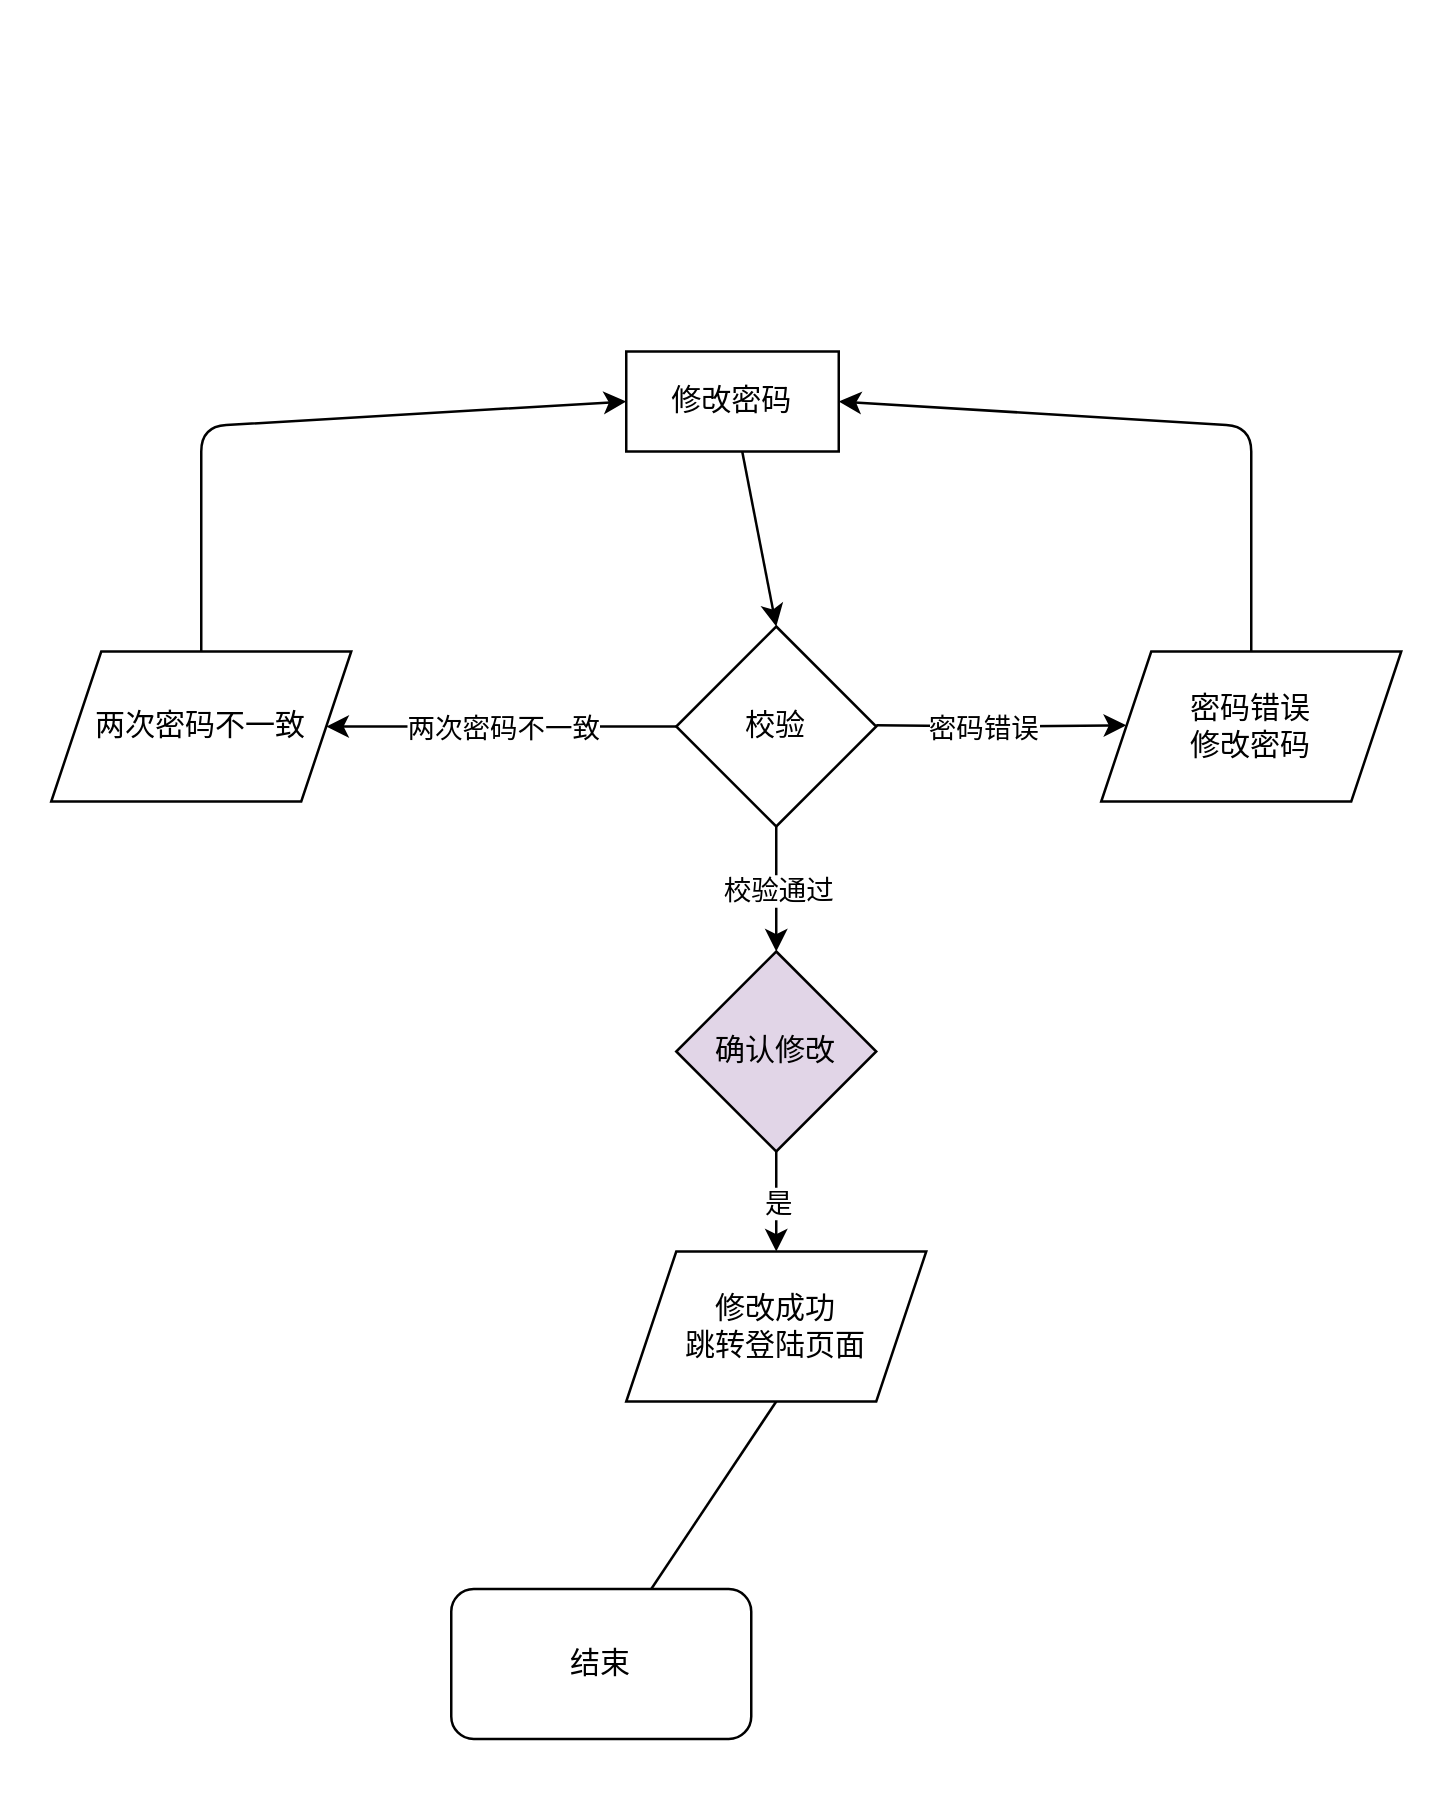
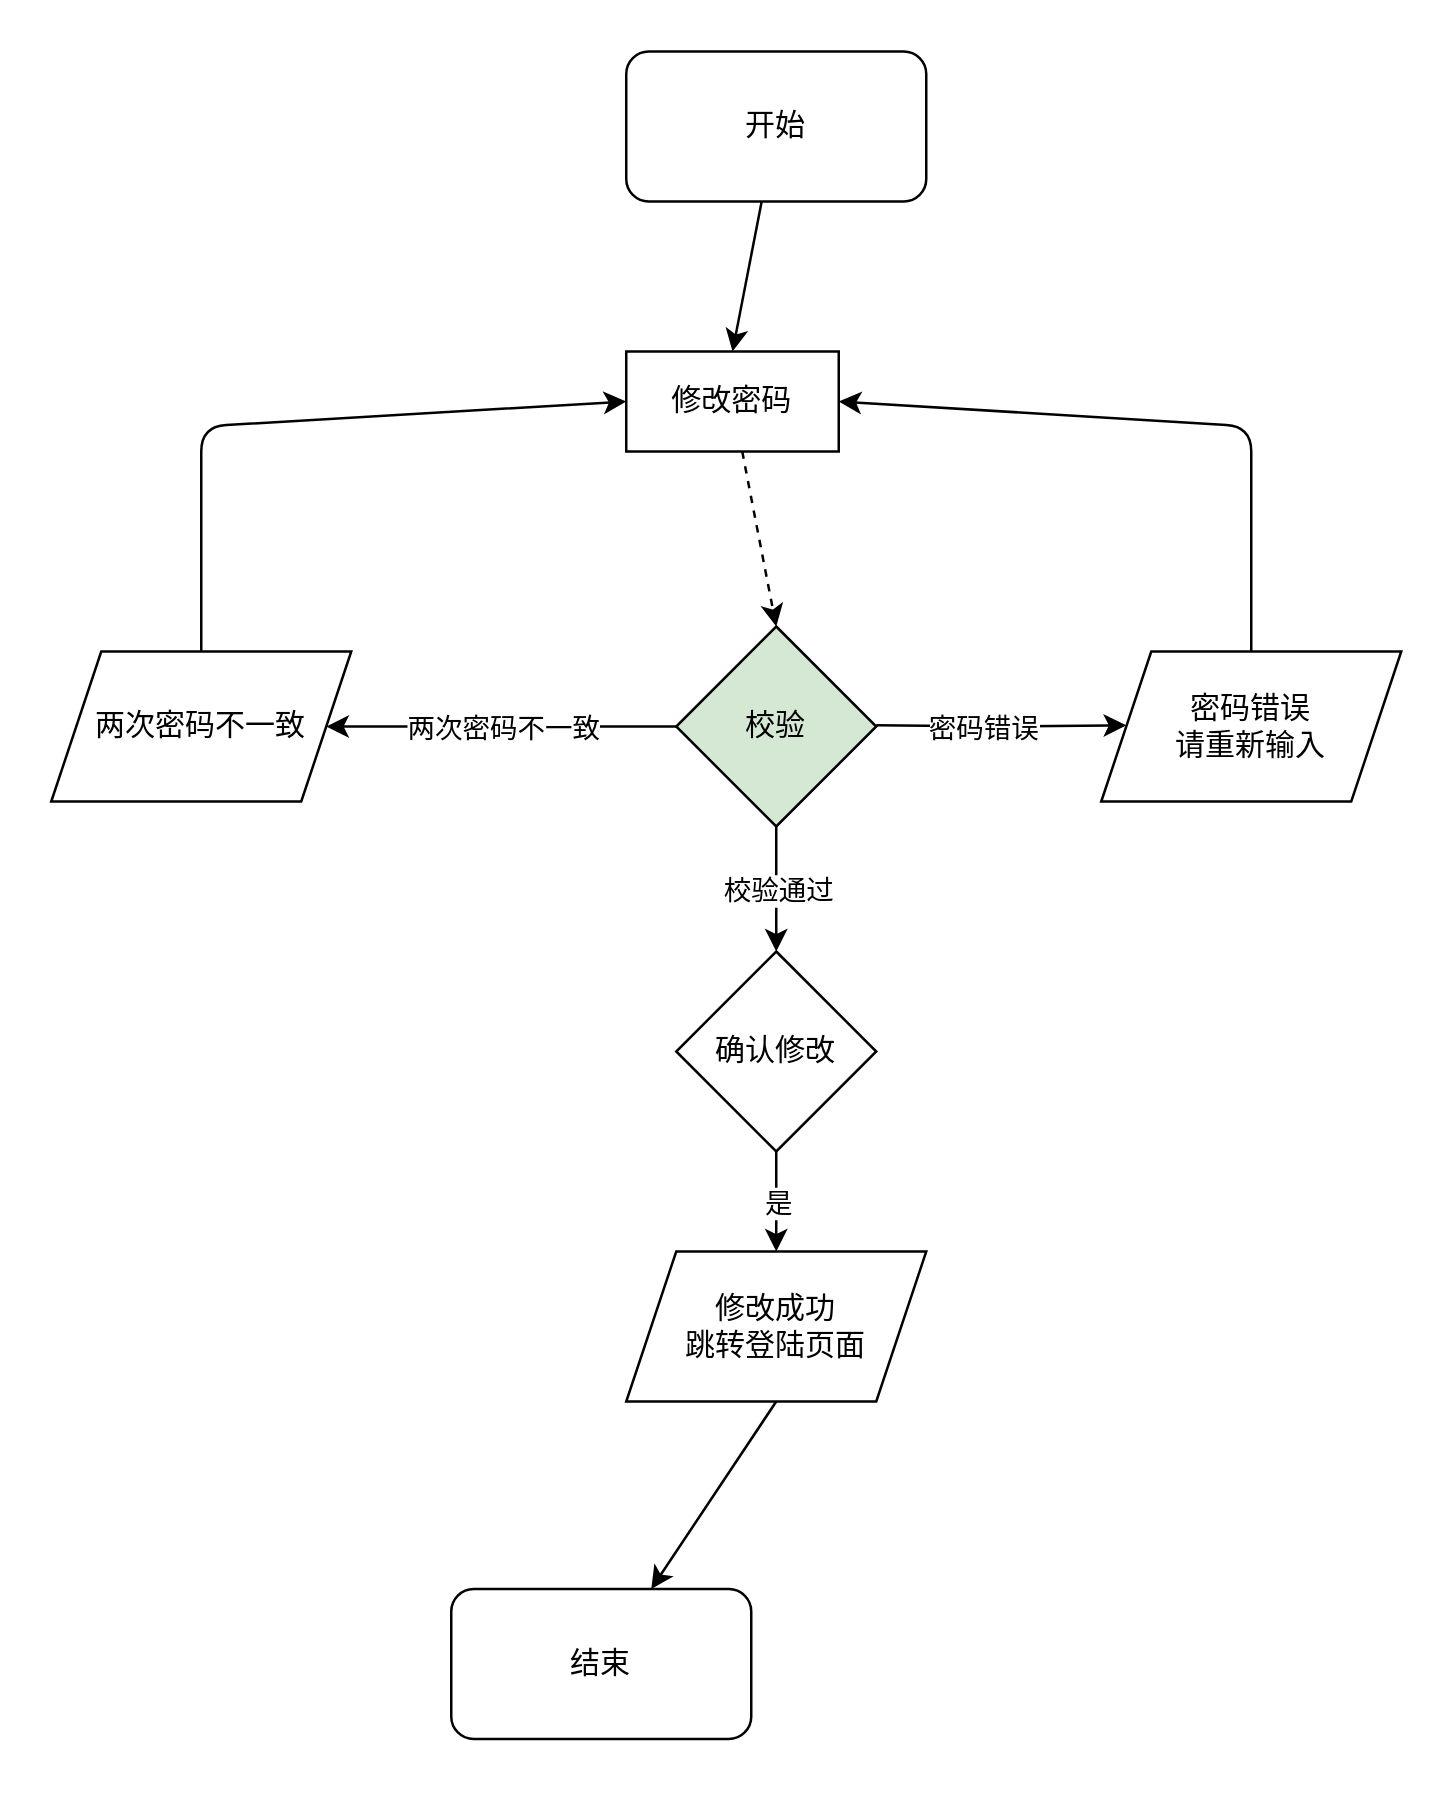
+ <mxCell id="3" value="开始" style="rounded=1;whiteSpace=wrap;html=1;" parent="1" vertex="1"><mxGeometry x="250" y="20" width="120" height="60" as="geometry" /></mxCell>
+ <mxCell id="2" style="edgeStyle=none;html=1;entryX=0.5;entryY=0;entryDx=0;entryDy=0;" edge="1" parent="1" source="3" target="5"><mxGeometry relative="1" as="geometry" /></mxCell>
- <mxCell id="4" style="edgeStyle=none;html=1;entryX=0.5;entryY=0;entryDx=0;entryDy=0;" edge="1" parent="1" source="5" target="6"><mxGeometry relative="1" as="geometry" /></mxCell>
+ <mxCell id="4" style="edgeStyle=none;html=1;entryX=0.5;entryY=0;entryDx=0;entryDy=0;dashed=1;" edge="1" parent="1" source="5" target="6"><mxGeometry relative="1" as="geometry" /></mxCell>
- <mxCell id="6" value="校验" style="rhombus;whiteSpace=wrap;html=1;" vertex="1" parent="1"><mxGeometry x="270" y="250" width="80" height="80" as="geometry" /></mxCell>
+ <mxCell id="6" value="校验" style="rhombus;whiteSpace=wrap;html=1;fillColor=#d5e8d4;" vertex="1" parent="1"><mxGeometry x="270" y="250" width="80" height="80" as="geometry" /></mxCell>
- <mxCell id="20" value="密码错误&lt;br&gt;修改密码" style="shape=parallelogram;perimeter=parallelogramPerimeter;whiteSpace=wrap;html=1;fixedSize=1;" vertex="1" parent="1"><mxGeometry x="440" y="260" width="120" height="60" as="geometry" /></mxCell>
+ <mxCell id="20" value="密码错误&lt;br&gt;请重新输入" style="shape=parallelogram;perimeter=parallelogramPerimeter;whiteSpace=wrap;html=1;fixedSize=1;" vertex="1" parent="1"><mxGeometry x="440" y="260" width="120" height="60" as="geometry" /></mxCell>
- <mxCell id="11" value="确认修改" style="rhombus;whiteSpace=wrap;html=1;fillColor=#e1d5e7;" vertex="1" parent="1"><mxGeometry x="270" y="380" width="80" height="80" as="geometry" /></mxCell>
+ <mxCell id="11" value="确认修改" style="rhombus;whiteSpace=wrap;html=1;" vertex="1" parent="1"><mxGeometry x="270" y="380" width="80" height="80" as="geometry" /></mxCell>
- <mxCell id="16" style="edgeStyle=none;html=1;exitX=0.5;exitY=1;exitDx=0;exitDy=0;endArrow=none;" edge="1" parent="1" source="17" target="21"><mxGeometry relative="1" as="geometry" /></mxCell>
+ <mxCell id="16" style="edgeStyle=none;html=1;exitX=0.5;exitY=1;exitDx=0;exitDy=0;" edge="1" parent="1" source="17" target="21"><mxGeometry relative="1" as="geometry" /></mxCell>
